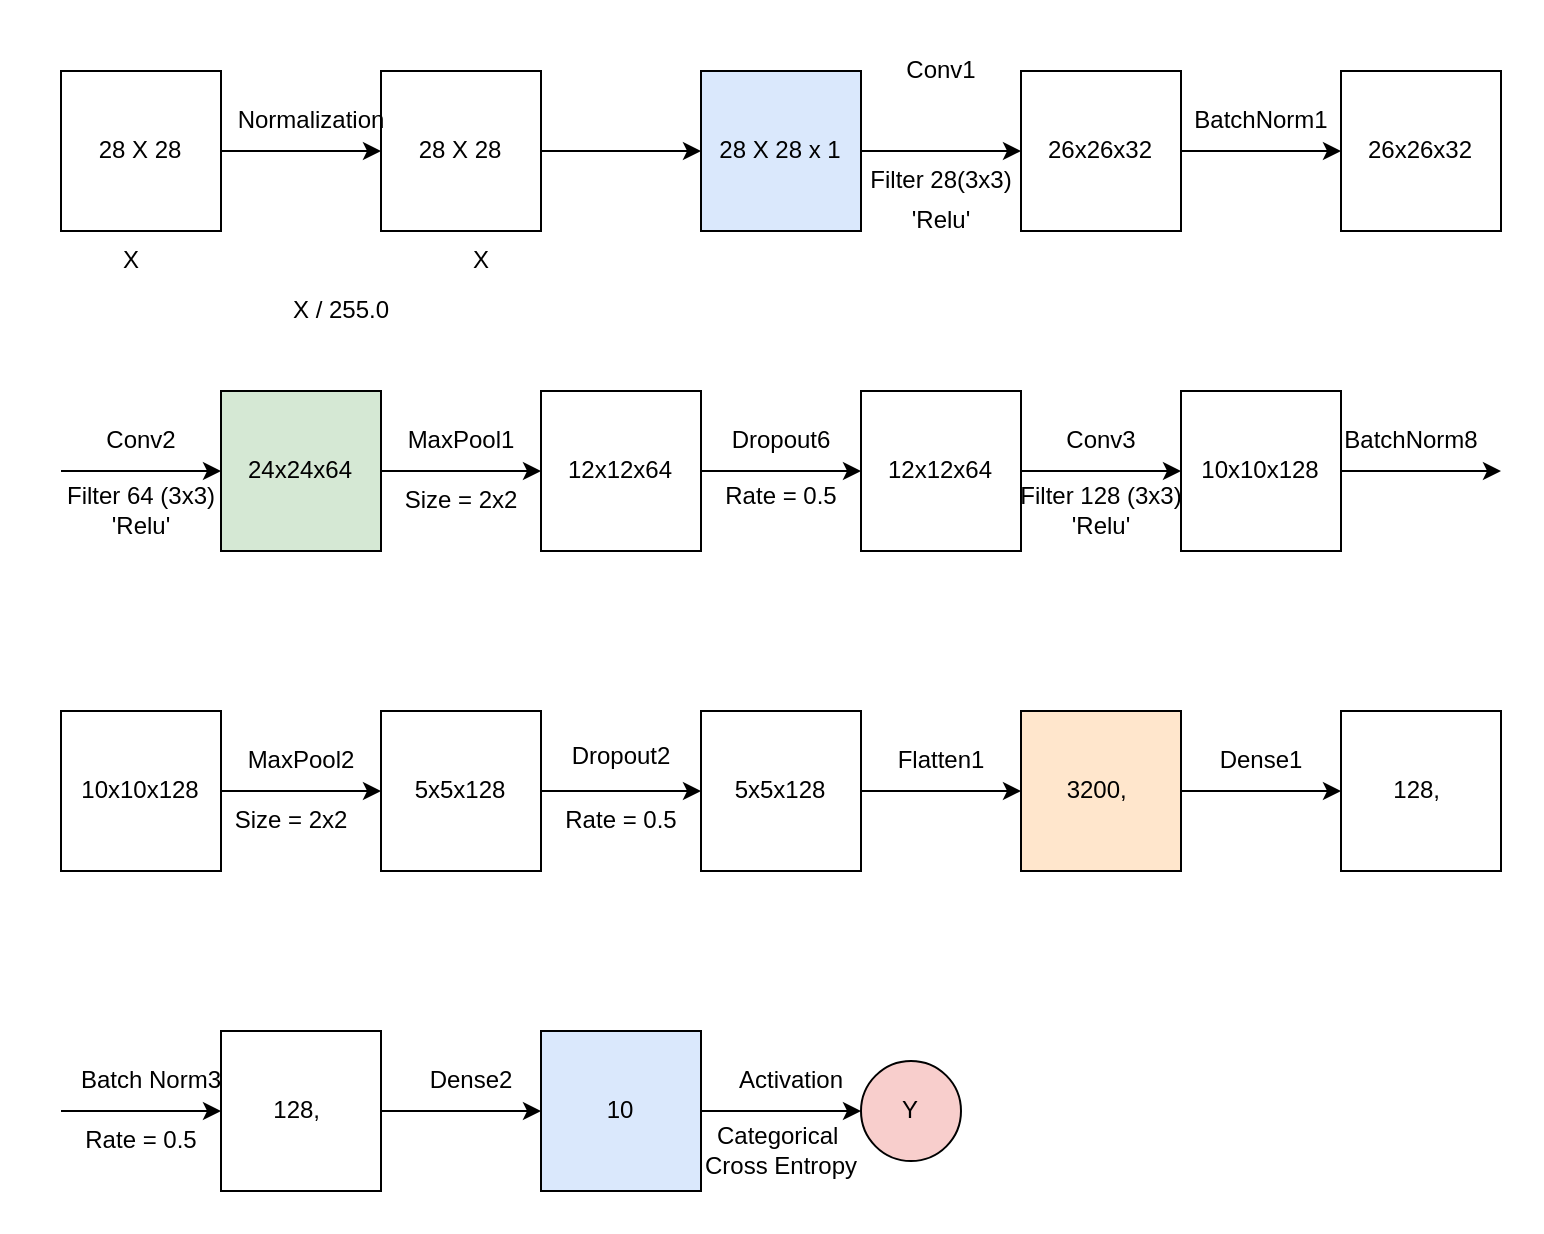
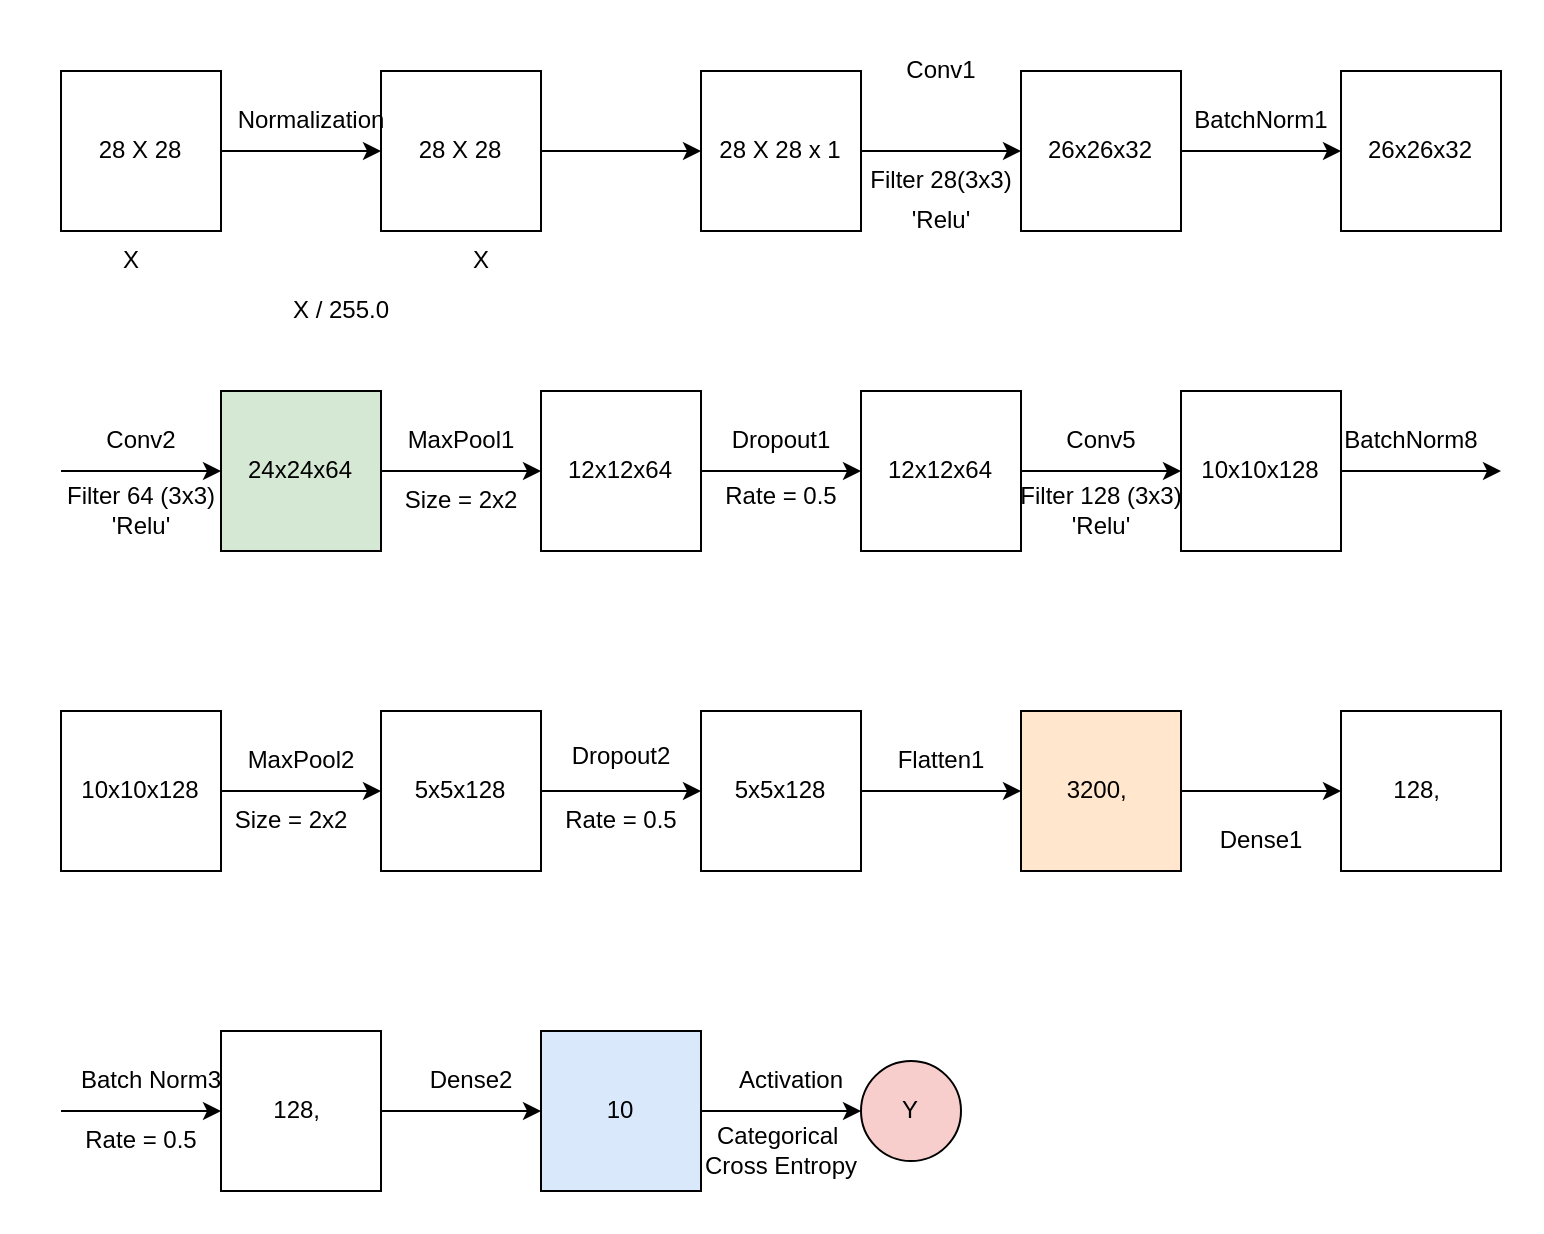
- <mxCell id="9" value="28 X 28 x 1" style="whiteSpace=wrap;html=1;aspect=fixed;fillColor=#dae8fc;" vertex="1" parent="1"><mxGeometry x="350" y="35" width="80" height="80" as="geometry" /></mxCell>
+ <mxCell id="9" value="28 X 28 x 1" style="whiteSpace=wrap;html=1;aspect=fixed;" vertex="1" parent="1"><mxGeometry x="350" y="35" width="80" height="80" as="geometry" /></mxCell>
- <mxCell id="29" value="Dropout6" style="text;html=1;align=center;verticalAlign=middle;resizable=0;points=[];autosize=1;strokeColor=none;fillColor=none;" vertex="1" parent="1"><mxGeometry x="355" y="205" width="70" height="30" as="geometry" /></mxCell>
+ <mxCell id="29" value="Dropout1" style="text;html=1;align=center;verticalAlign=middle;resizable=0;points=[];autosize=1;strokeColor=none;fillColor=none;" vertex="1" parent="1"><mxGeometry x="355" y="205" width="70" height="30" as="geometry" /></mxCell>
- <mxCell id="33" value="Conv3" style="text;html=1;align=center;verticalAlign=middle;resizable=0;points=[];autosize=1;strokeColor=none;fillColor=none;" vertex="1" parent="1"><mxGeometry x="520" y="205" width="60" height="30" as="geometry" /></mxCell>
+ <mxCell id="33" value="Conv5" style="text;html=1;align=center;verticalAlign=middle;resizable=0;points=[];autosize=1;strokeColor=none;fillColor=none;" vertex="1" parent="1"><mxGeometry x="520" y="205" width="60" height="30" as="geometry" /></mxCell>
- <mxCell id="49" value="Dense1" style="text;html=1;align=center;verticalAlign=middle;resizable=0;points=[];autosize=1;strokeColor=none;fillColor=none;" vertex="1" parent="1"><mxGeometry x="600" y="365" width="60" height="30" as="geometry" /></mxCell>
+ <mxCell id="49" value="Dense1" style="text;html=1;align=center;verticalAlign=middle;resizable=0;points=[];autosize=1;strokeColor=none;fillColor=none;" vertex="1" parent="1"><mxGeometry x="600" y="405" width="60" height="30" as="geometry" /></mxCell>
